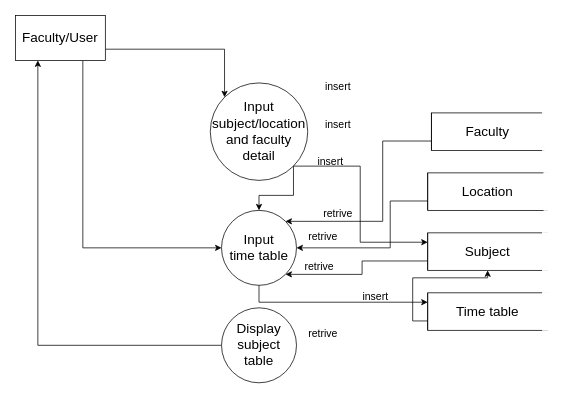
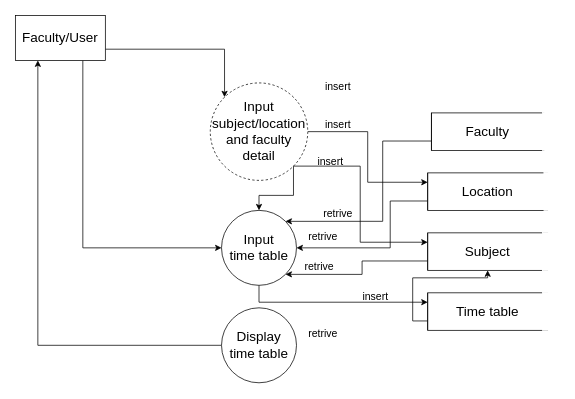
- <mxCell id="7" value="&lt;font style=&quot;font-size: 18px;&quot;&gt;Input&lt;br&gt;subject/location&lt;br&gt;and faculty&lt;br&gt;detail&lt;/font&gt;" style="ellipse;whiteSpace=wrap;html=1;aspect=fixed;" parent="1" vertex="1"><mxGeometry x="280" y="110" width="130" height="130" as="geometry" /></mxCell>
+ <mxCell id="7" value="&lt;font style=&quot;font-size: 18px;&quot;&gt;Input&lt;br&gt;subject/location&lt;br&gt;and faculty&lt;br&gt;detail&lt;/font&gt;" style="ellipse;whiteSpace=wrap;html=1;aspect=fixed;dashed=1;" parent="1" vertex="1"><mxGeometry x="280" y="110" width="130" height="130" as="geometry" /></mxCell>
+ <mxCell id="5" style="edgeStyle=orthogonalEdgeStyle;rounded=0;orthogonalLoop=1;jettySize=auto;html=1;exitX=1;exitY=0.5;exitDx=0;exitDy=0;entryX=0;entryY=0.25;entryDx=0;entryDy=0;fontSize=14;" parent="1" source="7" target="16" edge="1"><mxGeometry relative="1" as="geometry" /></mxCell>
- <mxCell id="9" value="&lt;font style=&quot;font-size: 18px;&quot;&gt;Display&lt;br&gt;subject table&lt;/font&gt;" style="ellipse;whiteSpace=wrap;html=1;aspect=fixed;" parent="1" vertex="1"><mxGeometry x="295" y="410" width="100" height="100" as="geometry" /></mxCell>
+ <mxCell id="9" value="&lt;font style=&quot;font-size: 18px;&quot;&gt;Display&lt;br&gt;time table&lt;/font&gt;" style="ellipse;whiteSpace=wrap;html=1;aspect=fixed;" parent="1" vertex="1"><mxGeometry x="295" y="410" width="100" height="100" as="geometry" /></mxCell>
